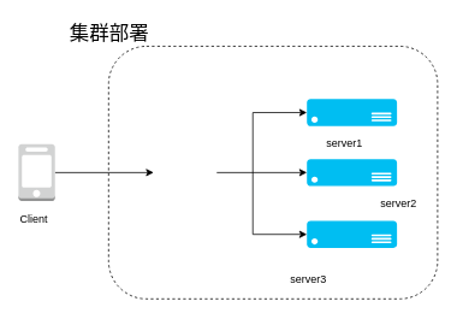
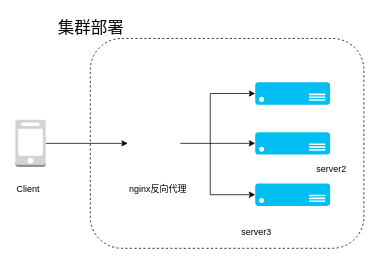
- <mxCell id="12" value="server1" style="text;html=1;resizable=0;points=[];autosize=1;align=left;verticalAlign=top;spacingTop=-4;" vertex="1" parent="1"><mxGeometry x="360" y="147.5" width="60" height="20" as="geometry" /></mxCell>
- <mxCell id="10" value="Client" style="text;html=1;resizable=0;points=[];autosize=1;align=left;verticalAlign=top;spacingTop=-4;" vertex="1" parent="1"><mxGeometry x="20" y="232" width="50" height="20" as="geometry" /></mxCell>
+ <mxCell id="10" value="Client" style="text;html=1;resizable=0;points=[];autosize=1;align=left;verticalAlign=top;spacingTop=-4;" vertex="1" parent="1"><mxGeometry x="20" y="242" width="50" height="20" as="geometry" /></mxCell>
+ <mxCell id="15" value="nginx反向代理" style="text;html=1;resizable=0;points=[];autosize=1;align=left;verticalAlign=top;spacingTop=-4;" vertex="1" parent="1"><mxGeometry x="170" y="242" width="90" height="20" as="geometry" /></mxCell>
